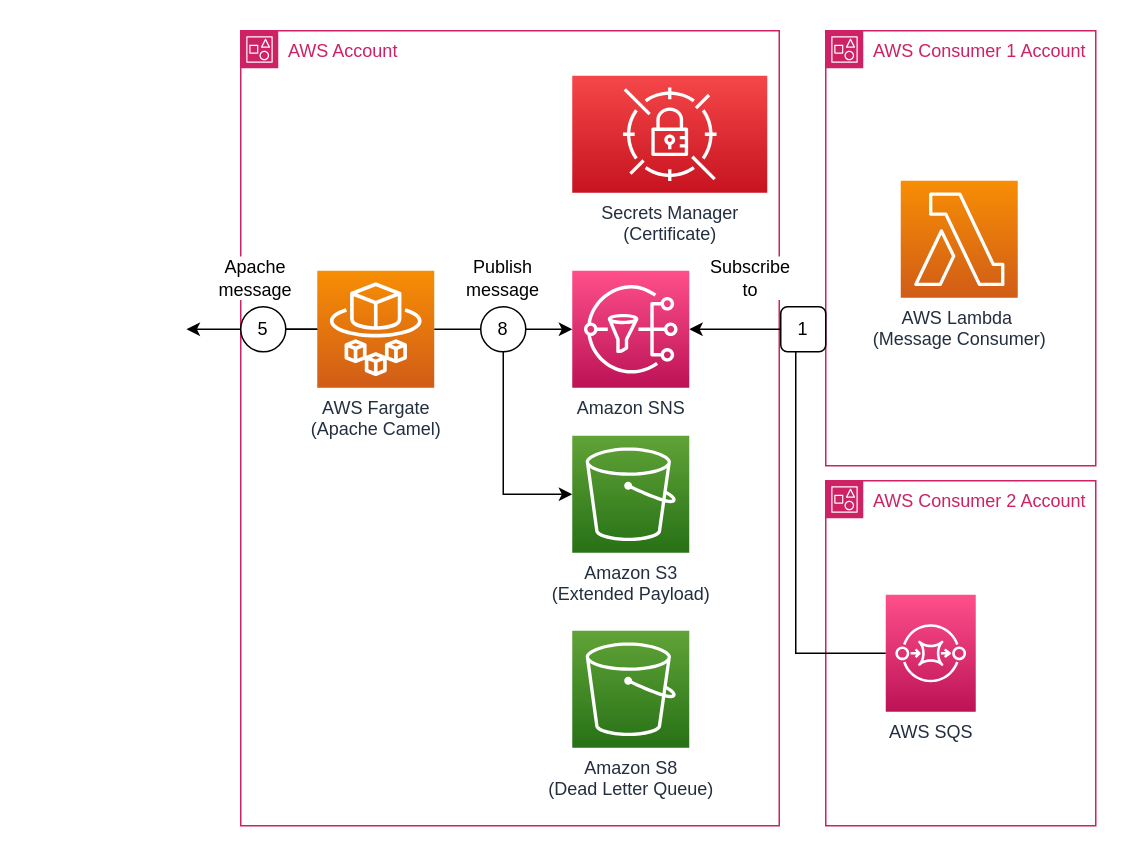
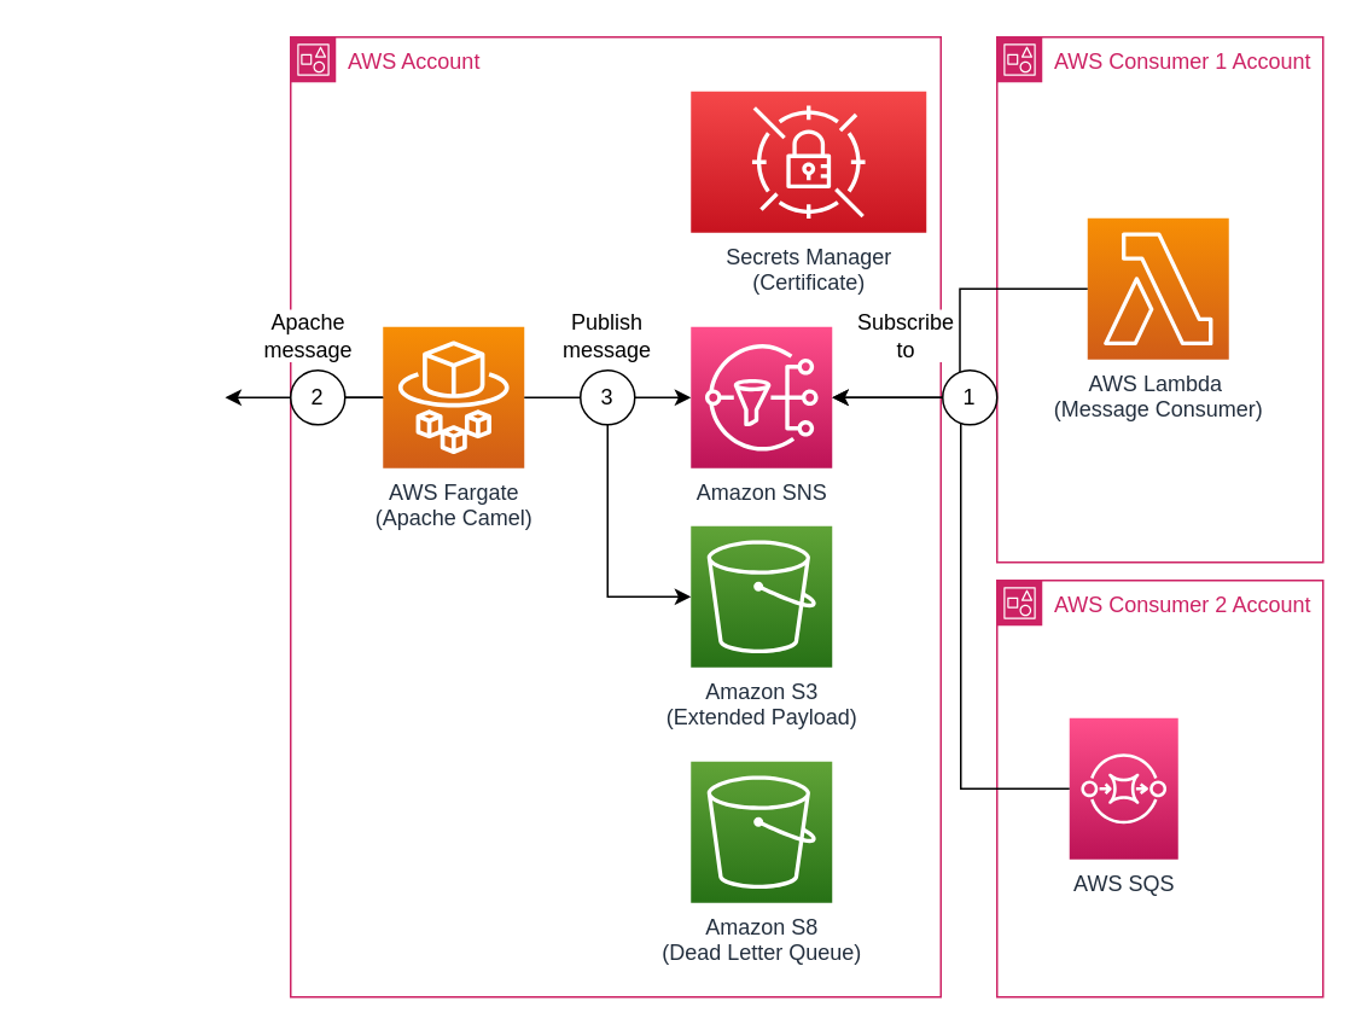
+ <mxCell id="21" style="edgeStyle=orthogonalEdgeStyle;rounded=0;orthogonalLoop=1;jettySize=auto;html=1;entryX=1;entryY=0.5;entryDx=0;entryDy=0;entryPerimeter=0;" parent="1" source="15" target="7" edge="1"><mxGeometry relative="1" as="geometry" /></mxCell>
- <mxCell id="19" value="5" style="ellipse;whiteSpace=wrap;html=1;aspect=fixed;" parent="1" vertex="1"><mxGeometry x="160" y="204" width="30" height="30" as="geometry" /></mxCell>
+ <mxCell id="19" value="2" style="ellipse;whiteSpace=wrap;html=1;aspect=fixed;" parent="1" vertex="1"><mxGeometry x="160" y="204" width="30" height="30" as="geometry" /></mxCell>
- <mxCell id="10" value="8" style="ellipse;whiteSpace=wrap;html=1;aspect=fixed;" parent="2" vertex="1"><mxGeometry x="160" y="184" width="30" height="30" as="geometry" /></mxCell>
+ <mxCell id="10" value="3" style="ellipse;whiteSpace=wrap;html=1;aspect=fixed;" parent="2" vertex="1"><mxGeometry x="160" y="184" width="30" height="30" as="geometry" /></mxCell>
- <mxCell id="25" value="1" style="whiteSpace=wrap;html=1;aspect=fixed;rounded=1;" parent="1" vertex="1"><mxGeometry x="520" y="204" width="30" height="30" as="geometry" /></mxCell>
+ <mxCell id="25" value="1" style="ellipse;whiteSpace=wrap;html=1;aspect=fixed;" parent="1" vertex="1"><mxGeometry x="520" y="204" width="30" height="30" as="geometry" /></mxCell>
